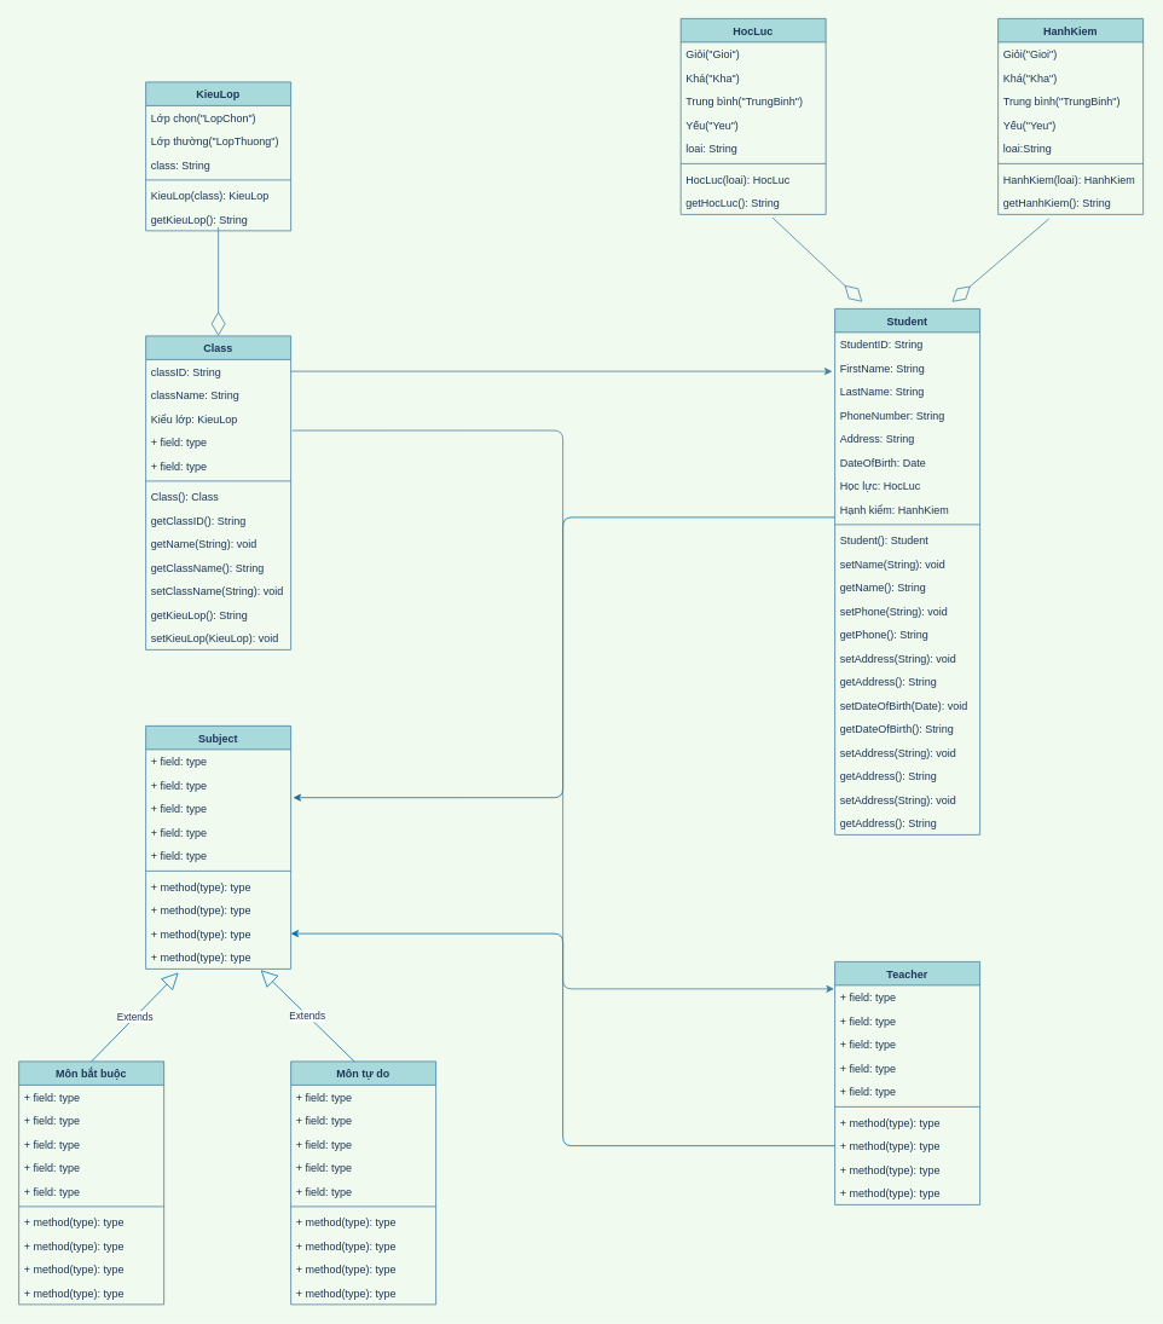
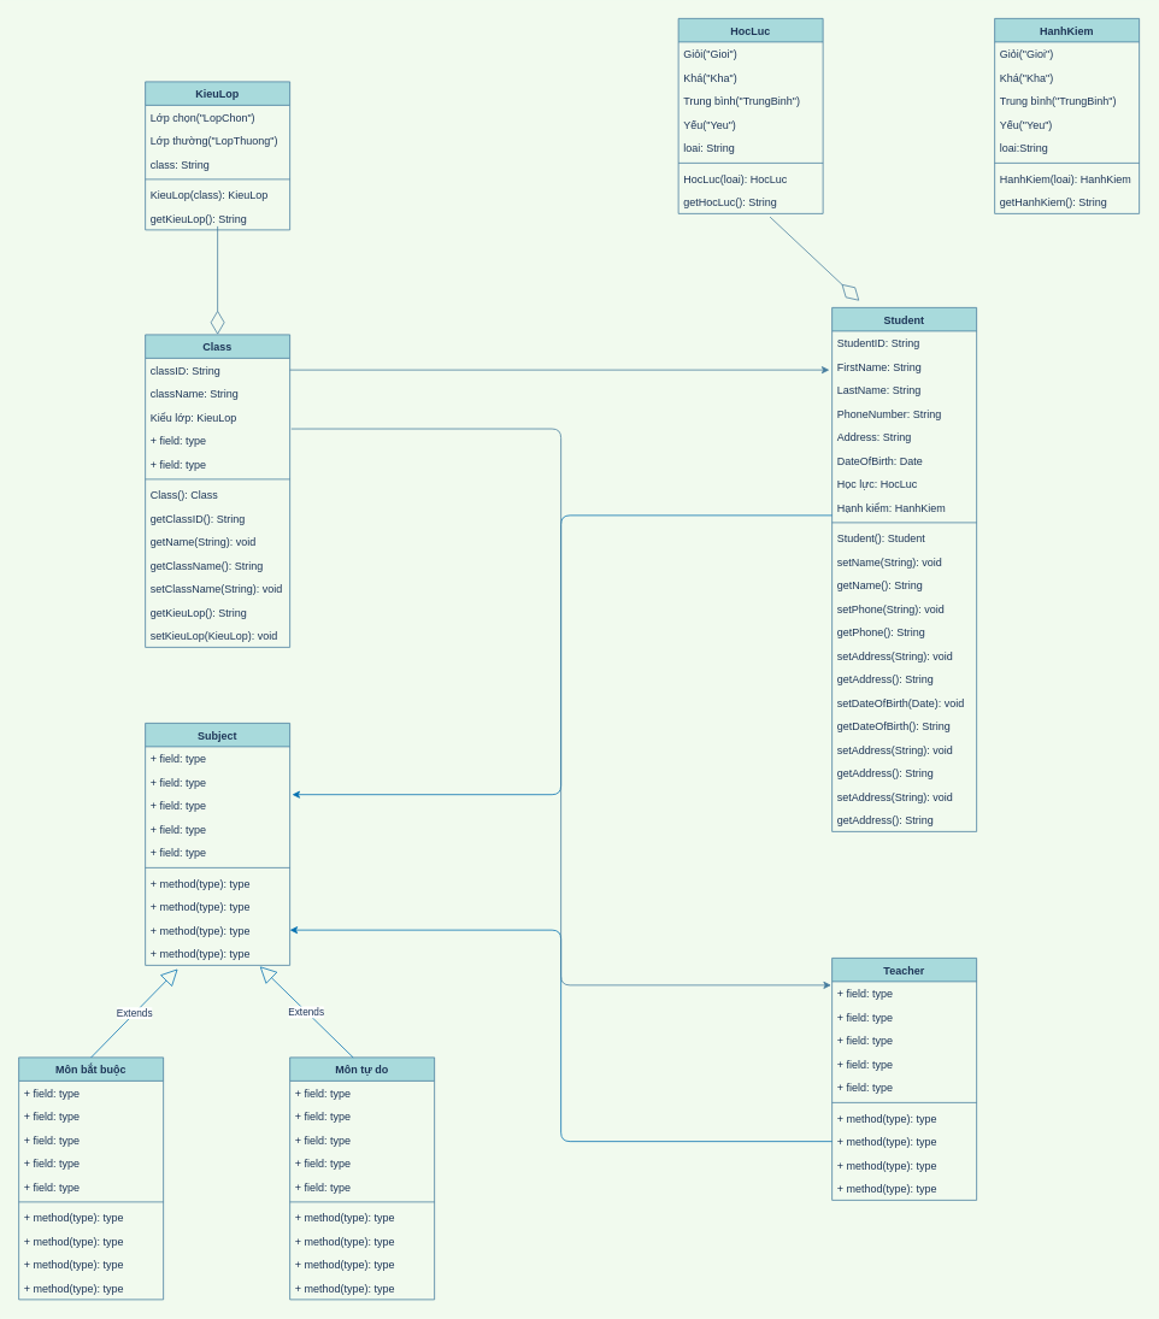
- <mxCell id="106" value="" style="endArrow=diamondThin;endFill=0;endSize=24;html=1;labelBackgroundColor=#FFFFFF;strokeColor=#457B9D;fillColor=#A8DADC;fontColor=#1D3557;entryX=0.807;entryY=-0.013;entryDx=0;entryDy=0;entryPerimeter=0;exitX=0.35;exitY=1.19;exitDx=0;exitDy=0;exitPerimeter=0;" parent="1" target="38" edge="1" source="116"><mxGeometry width="160" relative="1" as="geometry"><mxPoint x="1170" y="254" as="sourcePoint" /><mxPoint x="1330" y="254" as="targetPoint" /></mxGeometry></mxCell>
